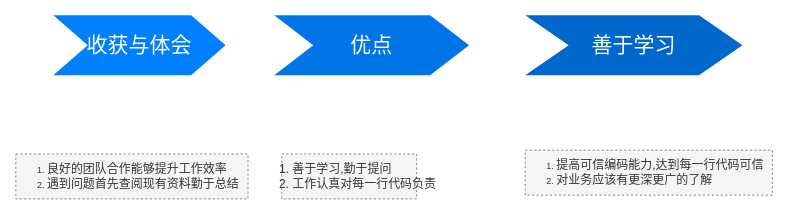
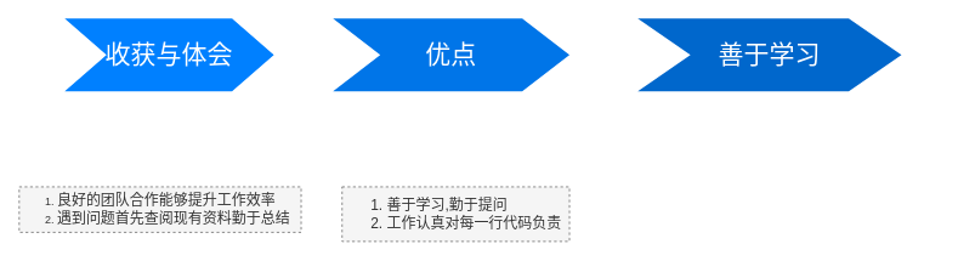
- <mxCell id="7" value="&lt;ol&gt;&lt;li&gt;&lt;span style=&quot;font-size: 16px&quot;&gt;提高可信编码能力,达到每一行代码可信&lt;/span&gt;&lt;/li&gt;&lt;li&gt;&lt;span style=&quot;font-size: 16px&quot;&gt;对业务应该有更深更广的了解&lt;/span&gt;&lt;/li&gt;&lt;/ol&gt;" style="text;html=1;align=left;verticalAlign=middle;resizable=0;points=[];autosize=1;fillColor=#f5f5f5;strokeColor=#666666;fontColor=#333333;dashed=1;" vertex="1" parent="1"><mxGeometry x="700" y="200" width="330" height="60" as="geometry" /></mxCell>
- <mxCell id="6" value="&lt;ol&gt;&lt;li&gt;&lt;font style=&quot;font-size: 16px&quot;&gt;良好的团队合作能够提升工作效率&lt;/font&gt;&lt;/li&gt;&lt;li&gt;&lt;font style=&quot;font-size: 16px&quot;&gt;遇到问题首先查阅现有资料勤于总结&lt;/font&gt;&lt;/li&gt;&lt;/ol&gt;" style="text;html=1;align=left;verticalAlign=middle;resizable=0;points=[];autosize=1;fillColor=#f5f5f5;strokeColor=#666666;fontColor=#333333;dashed=1;" vertex="1" parent="1"><mxGeometry x="20" y="205" width="310" height="60" as="geometry" /></mxCell>
+ <mxCell id="6" value="&lt;ol&gt;&lt;li&gt;&lt;font style=&quot;font-size: 16px&quot;&gt;良好的团队合作能够提升工作效率&lt;/font&gt;&lt;/li&gt;&lt;li&gt;&lt;font style=&quot;font-size: 16px&quot;&gt;遇到问题首先查阅现有资料勤于总结&lt;/font&gt;&lt;/li&gt;&lt;/ol&gt;" style="text;html=1;align=left;verticalAlign=middle;resizable=0;points=[];autosize=1;fillColor=#f5f5f5;strokeColor=#666666;fontColor=#333333;dashed=1;" vertex="1" parent="1"><mxGeometry x="20" y="205" width="310" height="50" as="geometry" /></mxCell>
- <mxCell id="5" value="&lt;ol&gt;&lt;li style=&quot;text-align: left ; font-size: 16px&quot;&gt;善于学习,勤于提问&lt;/li&gt;&lt;li style=&quot;font-size: 16px&quot;&gt;工作认真对每一行代码负责&lt;/li&gt;&lt;/ol&gt;" style="text;html=1;align=center;verticalAlign=middle;resizable=0;points=[];autosize=1;fillColor=#f5f5f5;strokeColor=#666666;fontColor=#333333;dashed=1;" vertex="1" parent="1"><mxGeometry x="375" y="205" width="180" height="60" as="geometry" /></mxCell>
+ <mxCell id="5" value="&lt;ol&gt;&lt;li style=&quot;text-align: left ; font-size: 16px&quot;&gt;善于学习,勤于提问&lt;/li&gt;&lt;li style=&quot;font-size: 16px&quot;&gt;工作认真对每一行代码负责&lt;/li&gt;&lt;/ol&gt;" style="text;html=1;align=center;verticalAlign=middle;resizable=0;points=[];autosize=1;fillColor=#f5f5f5;strokeColor=#666666;fontColor=#333333;dashed=1;" vertex="1" parent="1"><mxGeometry x="375" y="205" width="250" height="60" as="geometry" /></mxCell>
